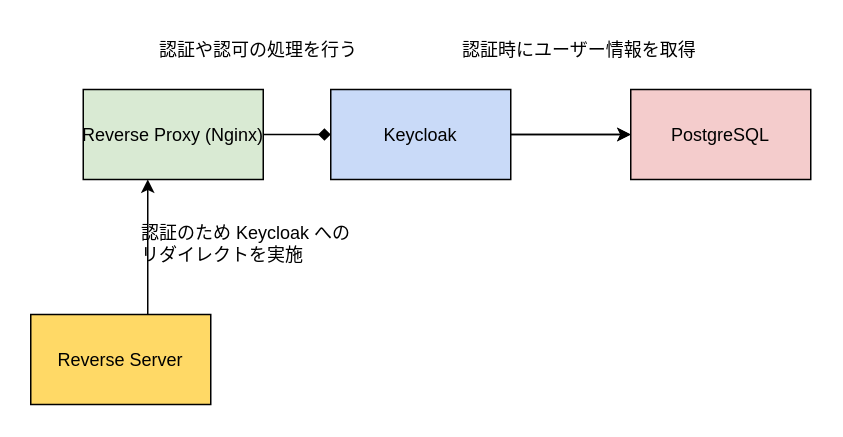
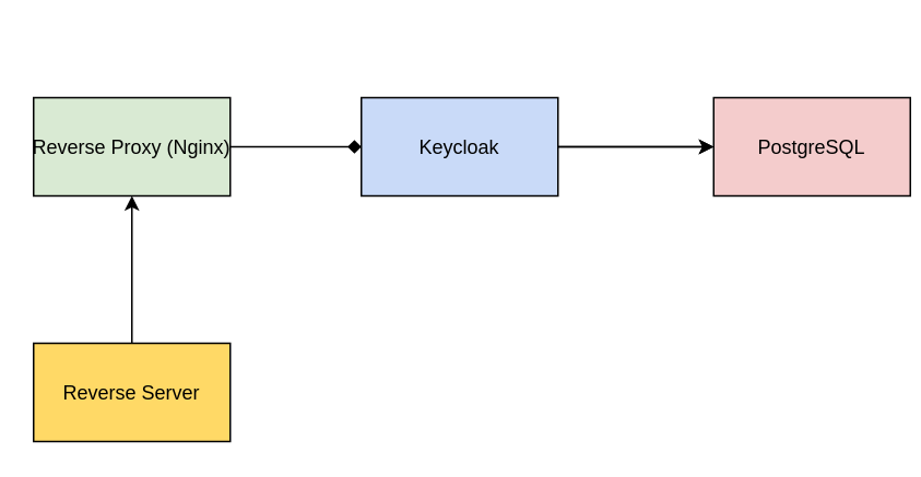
- <mxCell id="10" value="&lt;div&gt;&lt;span style=&quot;background-color: transparent;&quot;&gt;&lt;font style=&quot;color: light-dark(rgb(0, 0, 0), rgb(0, 0, 0));&quot;&gt;認証や認可の処理を行う&lt;/font&gt;&lt;/span&gt;&lt;/div&gt;" style="text;html=1;align=left;verticalAlign=middle;resizable=0;points=[];autosize=1;strokeColor=none;fillColor=none;" vertex="1" parent="1"><mxGeometry x="104" y="20" width="150" height="26" as="geometry" /></mxCell>
- <mxCell id="11" value="&lt;font style=&quot;color: light-dark(rgb(0, 0, 0), rgb(0, 0, 0));&quot;&gt;認証時にユーザー情報を取得&lt;/font&gt;" style="text;html=1;align=left;verticalAlign=middle;resizable=0;points=[];autosize=1;strokeColor=none;fillColor=none;" vertex="1" parent="1"><mxGeometry x="306" y="20" width="173" height="26" as="geometry" /></mxCell>
- <mxCell id="2" value="Reverse Proxy (Nginx)" style="shape=rectangle;fillColor=light-dark(#D9EAD3,#61820B);" parent="1" vertex="1"><mxGeometry x="55" y="59" width="120" height="60" as="geometry" /></mxCell>
+ <mxCell id="2" value="Reverse Proxy (Nginx)" style="shape=rectangle;fillColor=light-dark(#D9EAD3,#61820B);" parent="1" vertex="1"><mxGeometry x="20" y="59" width="120" height="60" as="geometry" /></mxCell>
- <mxCell id="5" value="PostgreSQL" style="shape=rectangle;fillColor=light-dark(#F4CCCC,#A0522D);" parent="1" vertex="1"><mxGeometry x="420" y="59" width="120" height="60" as="geometry" /></mxCell>
+ <mxCell id="5" value="PostgreSQL" style="shape=rectangle;fillColor=light-dark(#F4CCCC,#A0522D);" parent="1" vertex="1"><mxGeometry x="435" y="59" width="120" height="60" as="geometry" /></mxCell>
- <mxCell id="12" value="&lt;font style=&quot;color: light-dark(rgb(0, 0, 0), rgb(0, 0, 0));&quot;&gt;認証のため Keycloak への&lt;/font&gt;&lt;div&gt;&lt;font style=&quot;color: light-dark(rgb(0, 0, 0), rgb(0, 0, 0));&quot;&gt;リダイレクトを実施&lt;/font&gt;&lt;/div&gt;" style="text;html=1;align=left;verticalAlign=middle;resizable=0;points=[];autosize=1;strokeColor=none;fillColor=none;" vertex="1" parent="1"><mxGeometry x="91.5" y="141" width="157" height="41" as="geometry" /></mxCell>
